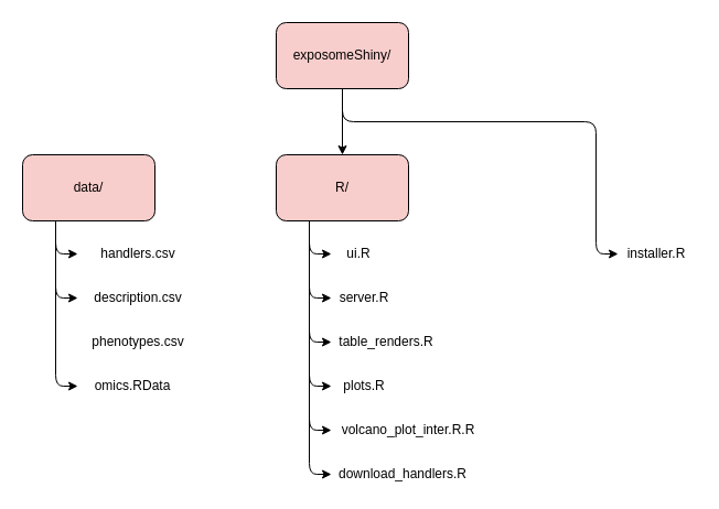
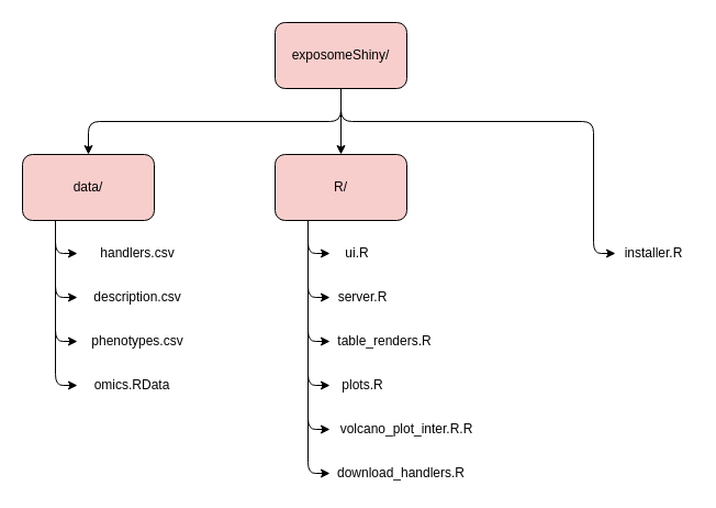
+ <mxCell id="26" value="" style="endArrow=classic;html=1;exitX=0.5;exitY=1;exitDx=0;exitDy=0;entryX=0.5;entryY=0;entryDx=0;entryDy=0;" edge="1" parent="1" source="2" target="3"><mxGeometry width="50" height="50" relative="1" as="geometry"><mxPoint x="350" y="280" as="sourcePoint" /><mxPoint x="400" y="230" as="targetPoint" /><Array as="points"><mxPoint x="310" y="110" /><mxPoint x="80" y="110" /></Array></mxGeometry></mxCell>
+ <mxCell id="10" value="" style="endArrow=classic;html=1;entryX=0;entryY=0.5;entryDx=0;entryDy=0;exitX=0.25;exitY=1;exitDx=0;exitDy=0;" edge="1" parent="1" source="3" target="9"><mxGeometry width="50" height="50" relative="1" as="geometry"><mxPoint x="50" y="210" as="sourcePoint" /><mxPoint x="250" y="110" as="targetPoint" /><Array as="points"><mxPoint x="50" y="310" /></Array></mxGeometry></mxCell>
